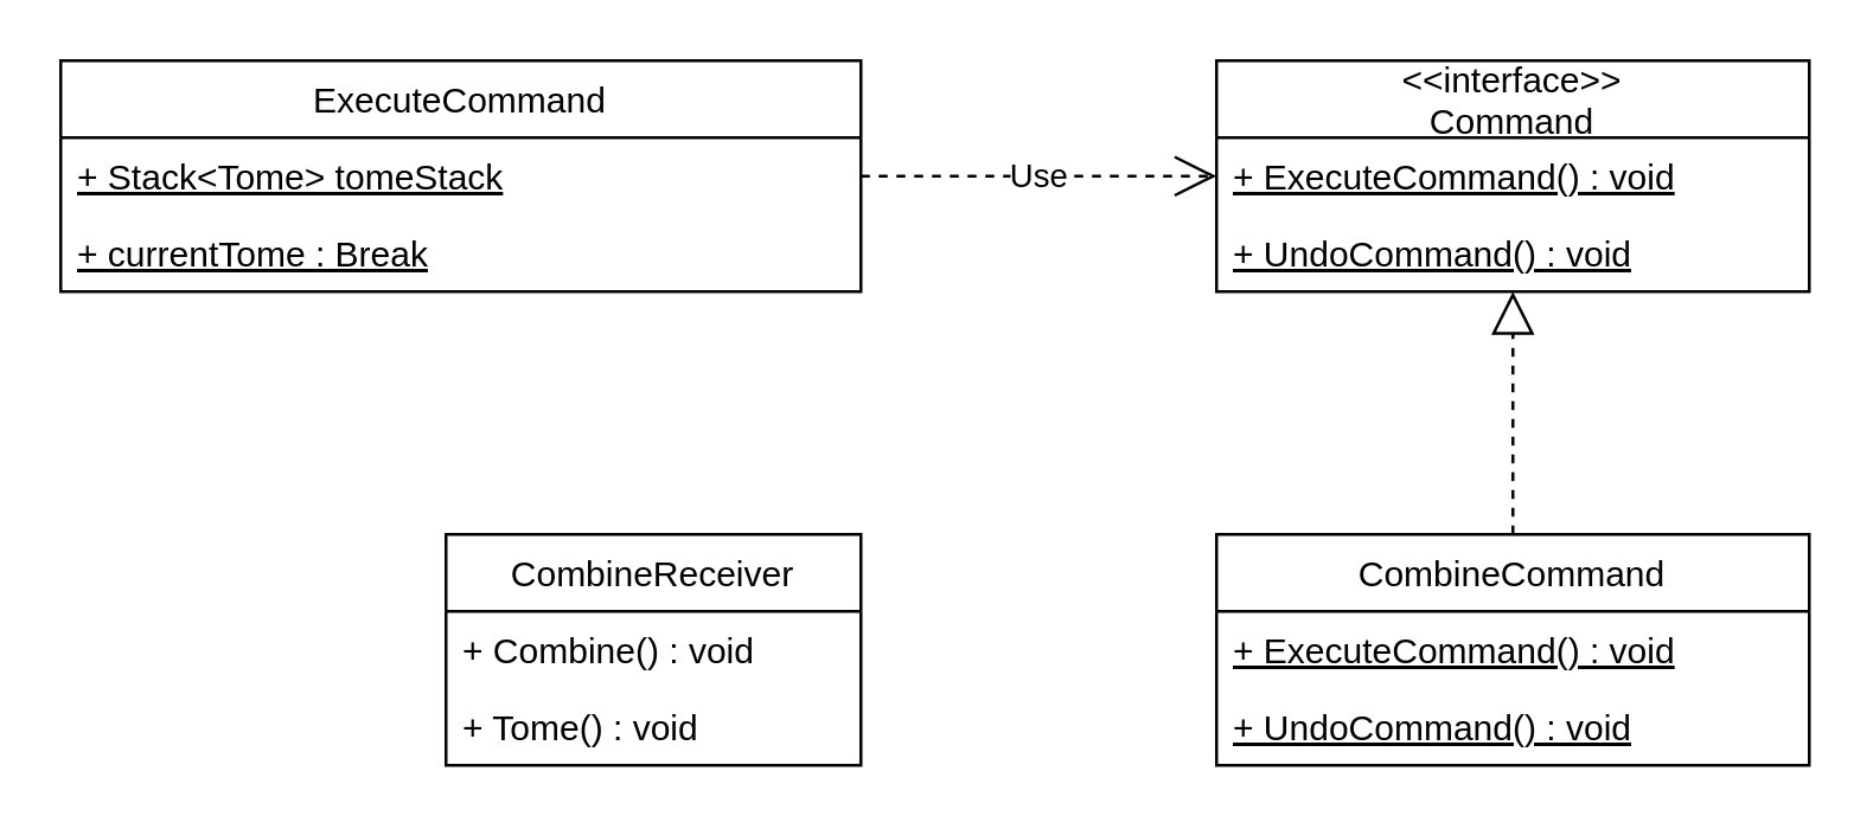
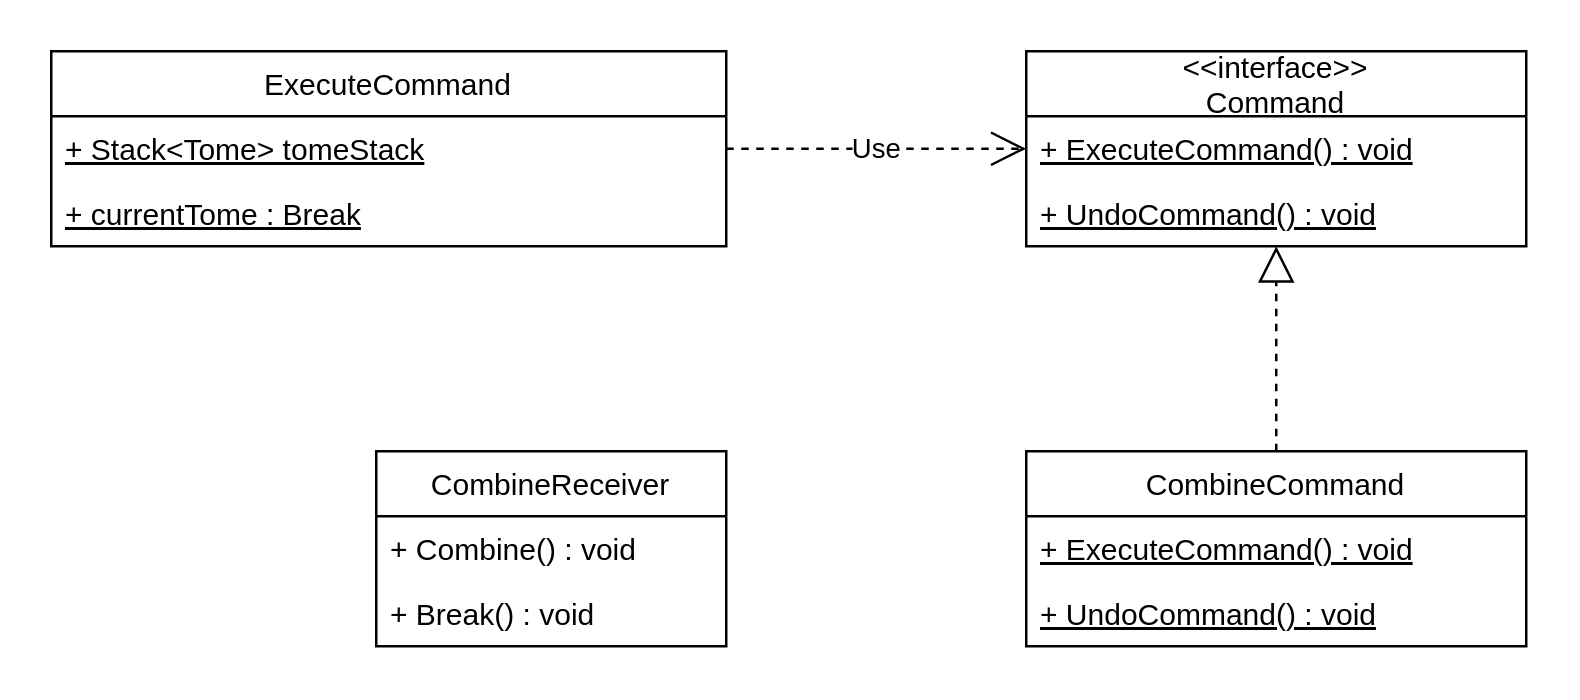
- <mxCell id="13" value="+ Tome() : void" style="text;strokeColor=none;fillColor=none;align=left;verticalAlign=top;spacingLeft=4;spacingRight=4;overflow=hidden;rotatable=0;points=[[0,0.5],[1,0.5]];portConstraint=eastwest;" vertex="1" parent="11"><mxGeometry y="52" width="140" height="26" as="geometry" /></mxCell>
+ <mxCell id="13" value="+ Break() : void" style="text;strokeColor=none;fillColor=none;align=left;verticalAlign=top;spacingLeft=4;spacingRight=4;overflow=hidden;rotatable=0;points=[[0,0.5],[1,0.5]];portConstraint=eastwest;" vertex="1" parent="11"><mxGeometry y="52" width="140" height="26" as="geometry" /></mxCell>
